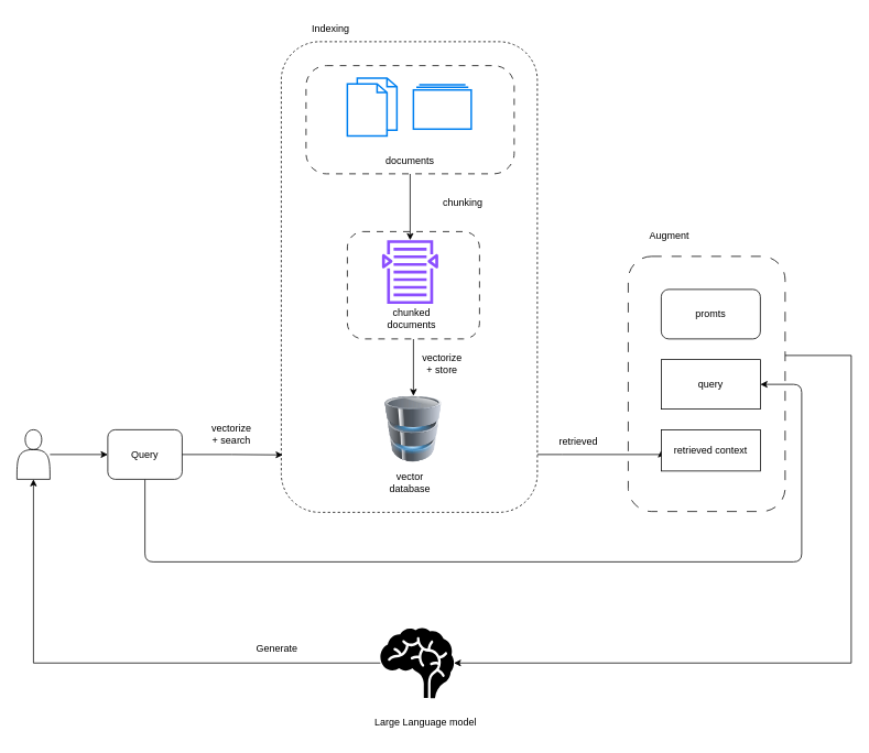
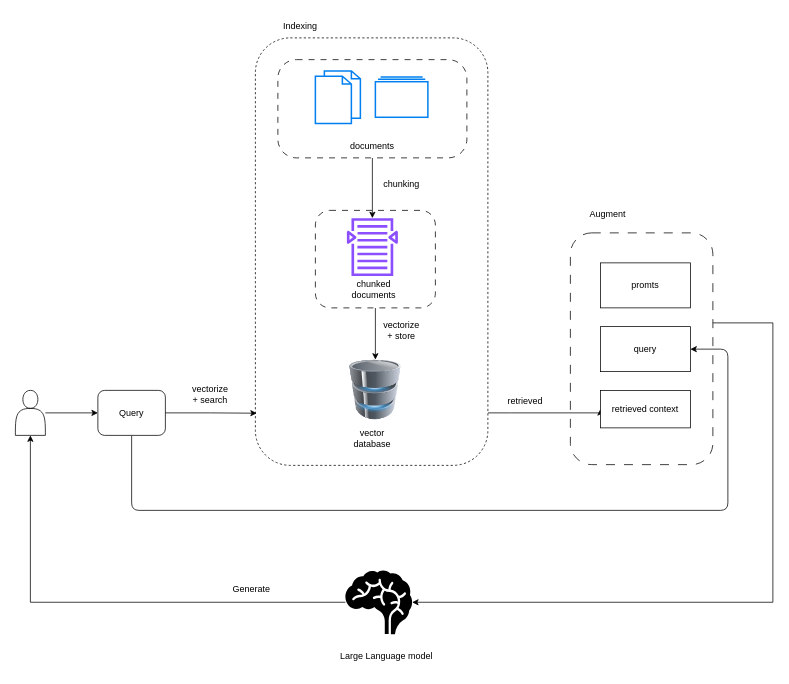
- <mxCell id="19" value="chunking" style="text;html=1;align=center;verticalAlign=middle;whiteSpace=wrap;rounded=0;" vertex="1" parent="1"><mxGeometry x="530" y="230" width="60" height="30" as="geometry" /></mxCell>
+ <mxCell id="19" value="chunking" style="text;html=1;align=center;verticalAlign=middle;whiteSpace=wrap;rounded=0;" vertex="1" parent="1"><mxGeometry x="505" y="230" width="60" height="30" as="geometry" /></mxCell>
- <mxCell id="27" value="promts" style="whiteSpace=wrap;html=1;rounded=1;" vertex="1" parent="1"><mxGeometry x="800" y="350" width="120" height="60" as="geometry" /></mxCell>
+ <mxCell id="27" value="promts" style="rounded=0;whiteSpace=wrap;html=1;" vertex="1" parent="1"><mxGeometry x="800" y="350" width="120" height="60" as="geometry" /></mxCell>
